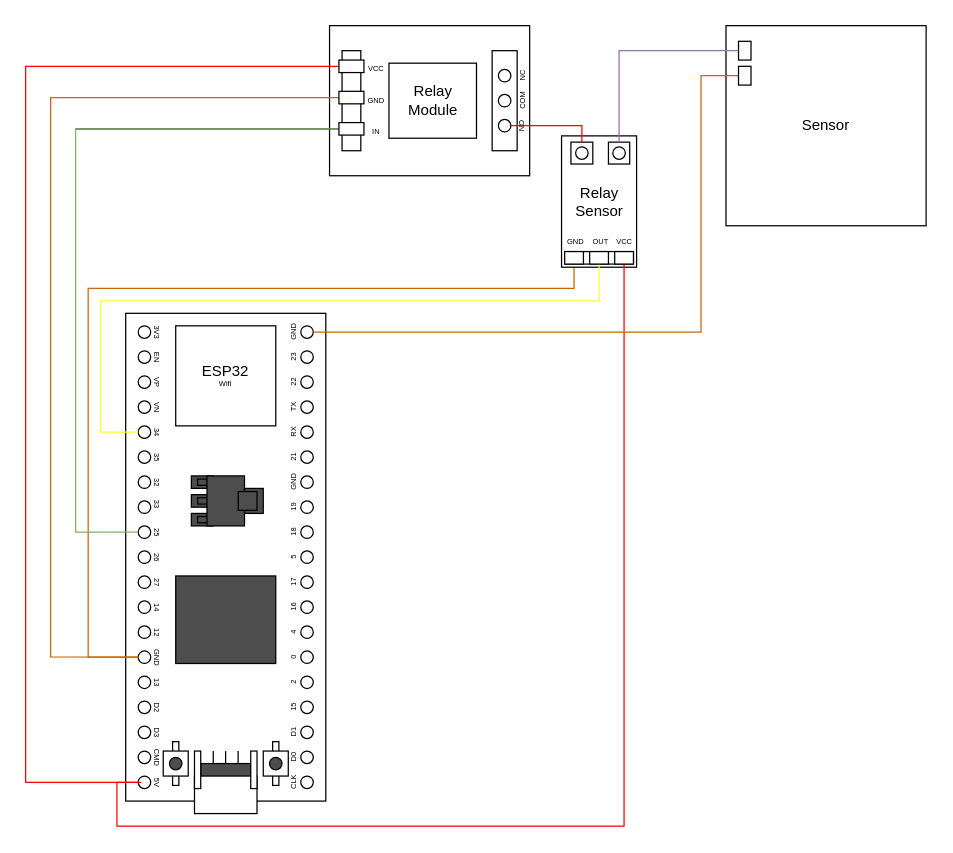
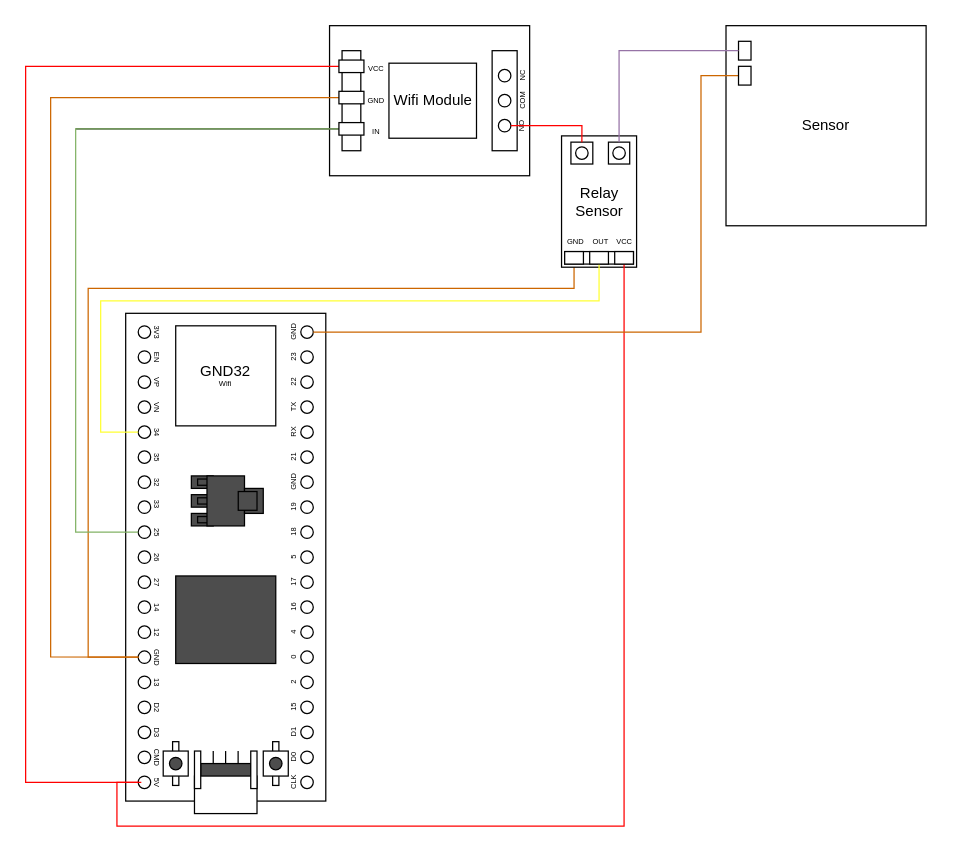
- <mxCell id="67" value="Relay Module" style="rounded=0;whiteSpace=wrap;html=1;" vertex="1" parent="1"><mxGeometry x="310.5" y="50" width="70" height="60" as="geometry" /></mxCell>
+ <mxCell id="67" value="Wifi Module" style="rounded=0;whiteSpace=wrap;html=1;" vertex="1" parent="1"><mxGeometry x="310.5" y="50" width="70" height="60" as="geometry" /></mxCell>
- <mxCell id="43" value="ESP32&lt;div style=&quot;font-size: 6px;&quot;&gt;Wifi&lt;/div&gt;" style="rounded=0;whiteSpace=wrap;html=1;" vertex="1" parent="1"><mxGeometry x="140" y="260" width="80" height="80" as="geometry" /></mxCell>
+ <mxCell id="43" value="GND32&lt;div style=&quot;font-size: 6px;&quot;&gt;Wifi&lt;/div&gt;" style="rounded=0;whiteSpace=wrap;html=1;" vertex="1" parent="1"><mxGeometry x="140" y="260" width="80" height="80" as="geometry" /></mxCell>
